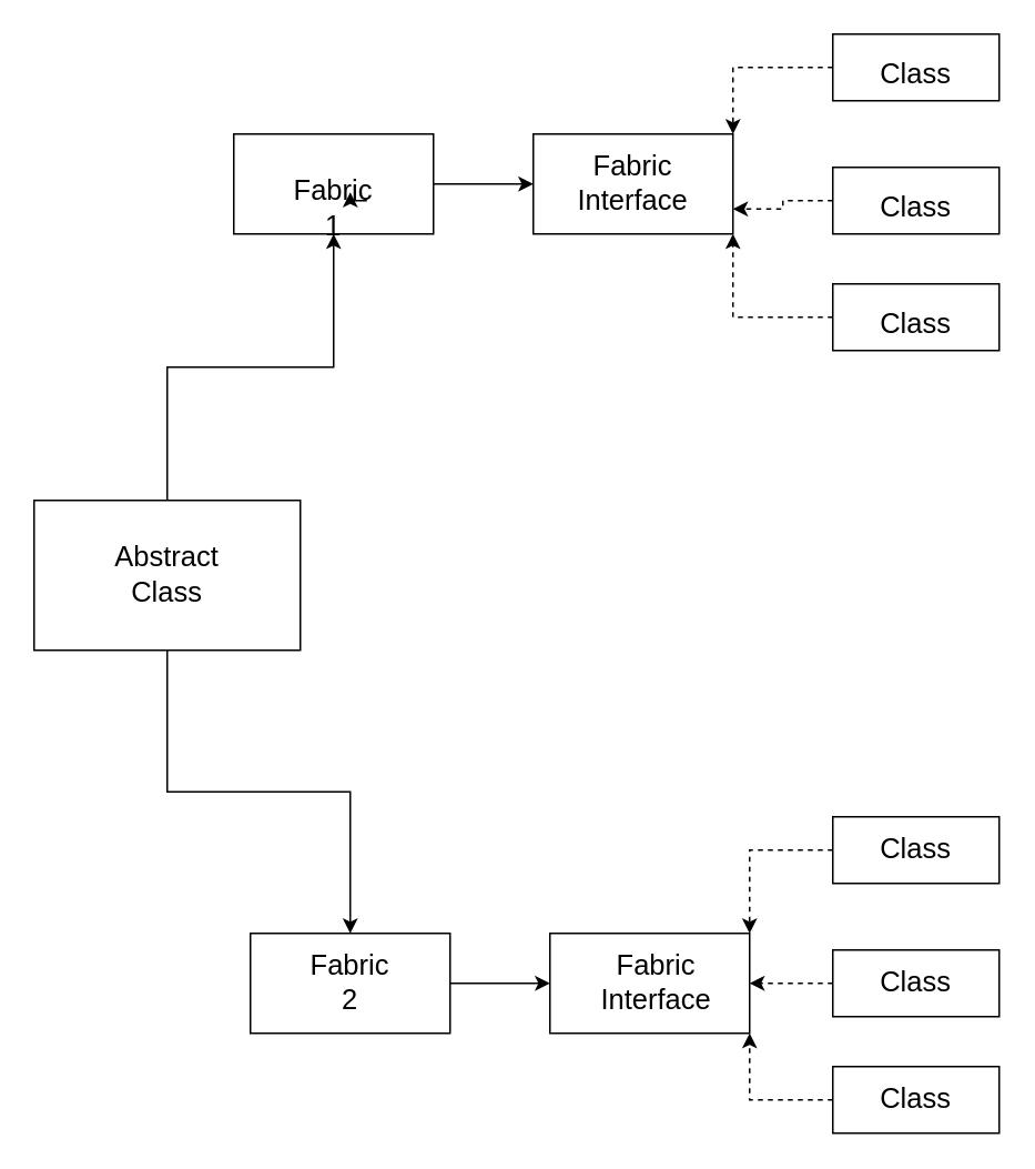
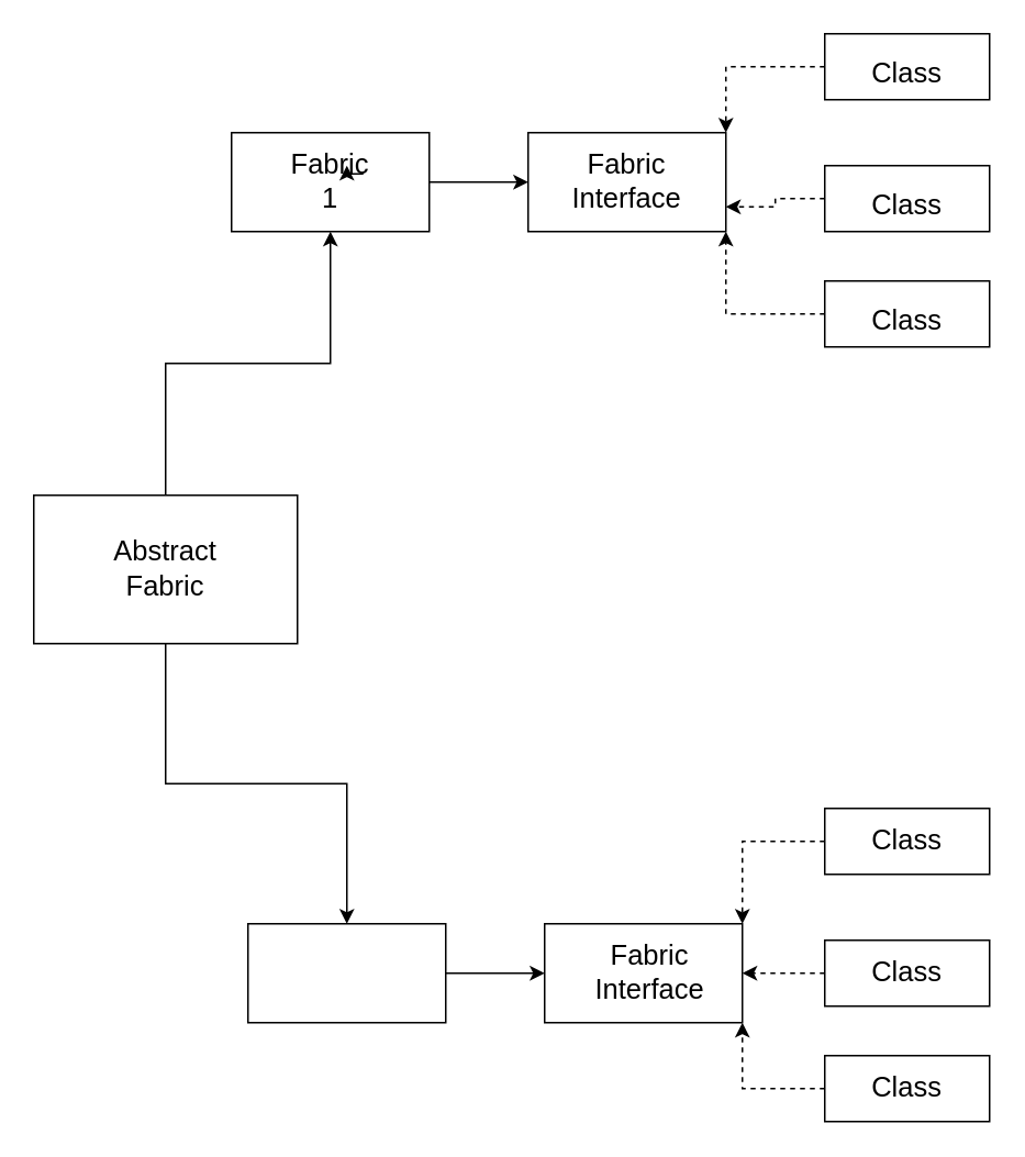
- <mxCell id="26" value="Fabric 1" style="text;html=1;strokeColor=none;fillColor=none;align=center;verticalAlign=middle;whiteSpace=wrap;rounded=0;fontSize=17;" vertex="1" parent="1"><mxGeometry x="180" y="115" width="40" height="20" as="geometry" /></mxCell>
+ <mxCell id="26" value="Fabric 1" style="text;html=1;strokeColor=none;fillColor=none;align=center;verticalAlign=middle;whiteSpace=wrap;rounded=0;fontSize=17;" vertex="1" parent="1"><mxGeometry x="180" y="100" width="40" height="20" as="geometry" /></mxCell>
- <mxCell id="23" value="Abstract Class" style="text;html=1;strokeColor=none;fillColor=none;align=center;verticalAlign=middle;whiteSpace=wrap;rounded=0;fontSize=17;" vertex="1" parent="1"><mxGeometry x="80" y="335" width="40" height="20" as="geometry" /></mxCell>
+ <mxCell id="23" value="Abstract Fabric" style="text;html=1;strokeColor=none;fillColor=none;align=center;verticalAlign=middle;whiteSpace=wrap;rounded=0;fontSize=17;" vertex="1" parent="1"><mxGeometry x="80" y="335" width="40" height="20" as="geometry" /></mxCell>
- <mxCell id="28" value="Fabric 2" style="text;html=1;strokeColor=none;fillColor=none;align=center;verticalAlign=middle;whiteSpace=wrap;rounded=0;fontSize=17;" vertex="1" parent="1"><mxGeometry x="190" y="580" width="40" height="20" as="geometry" /></mxCell>
